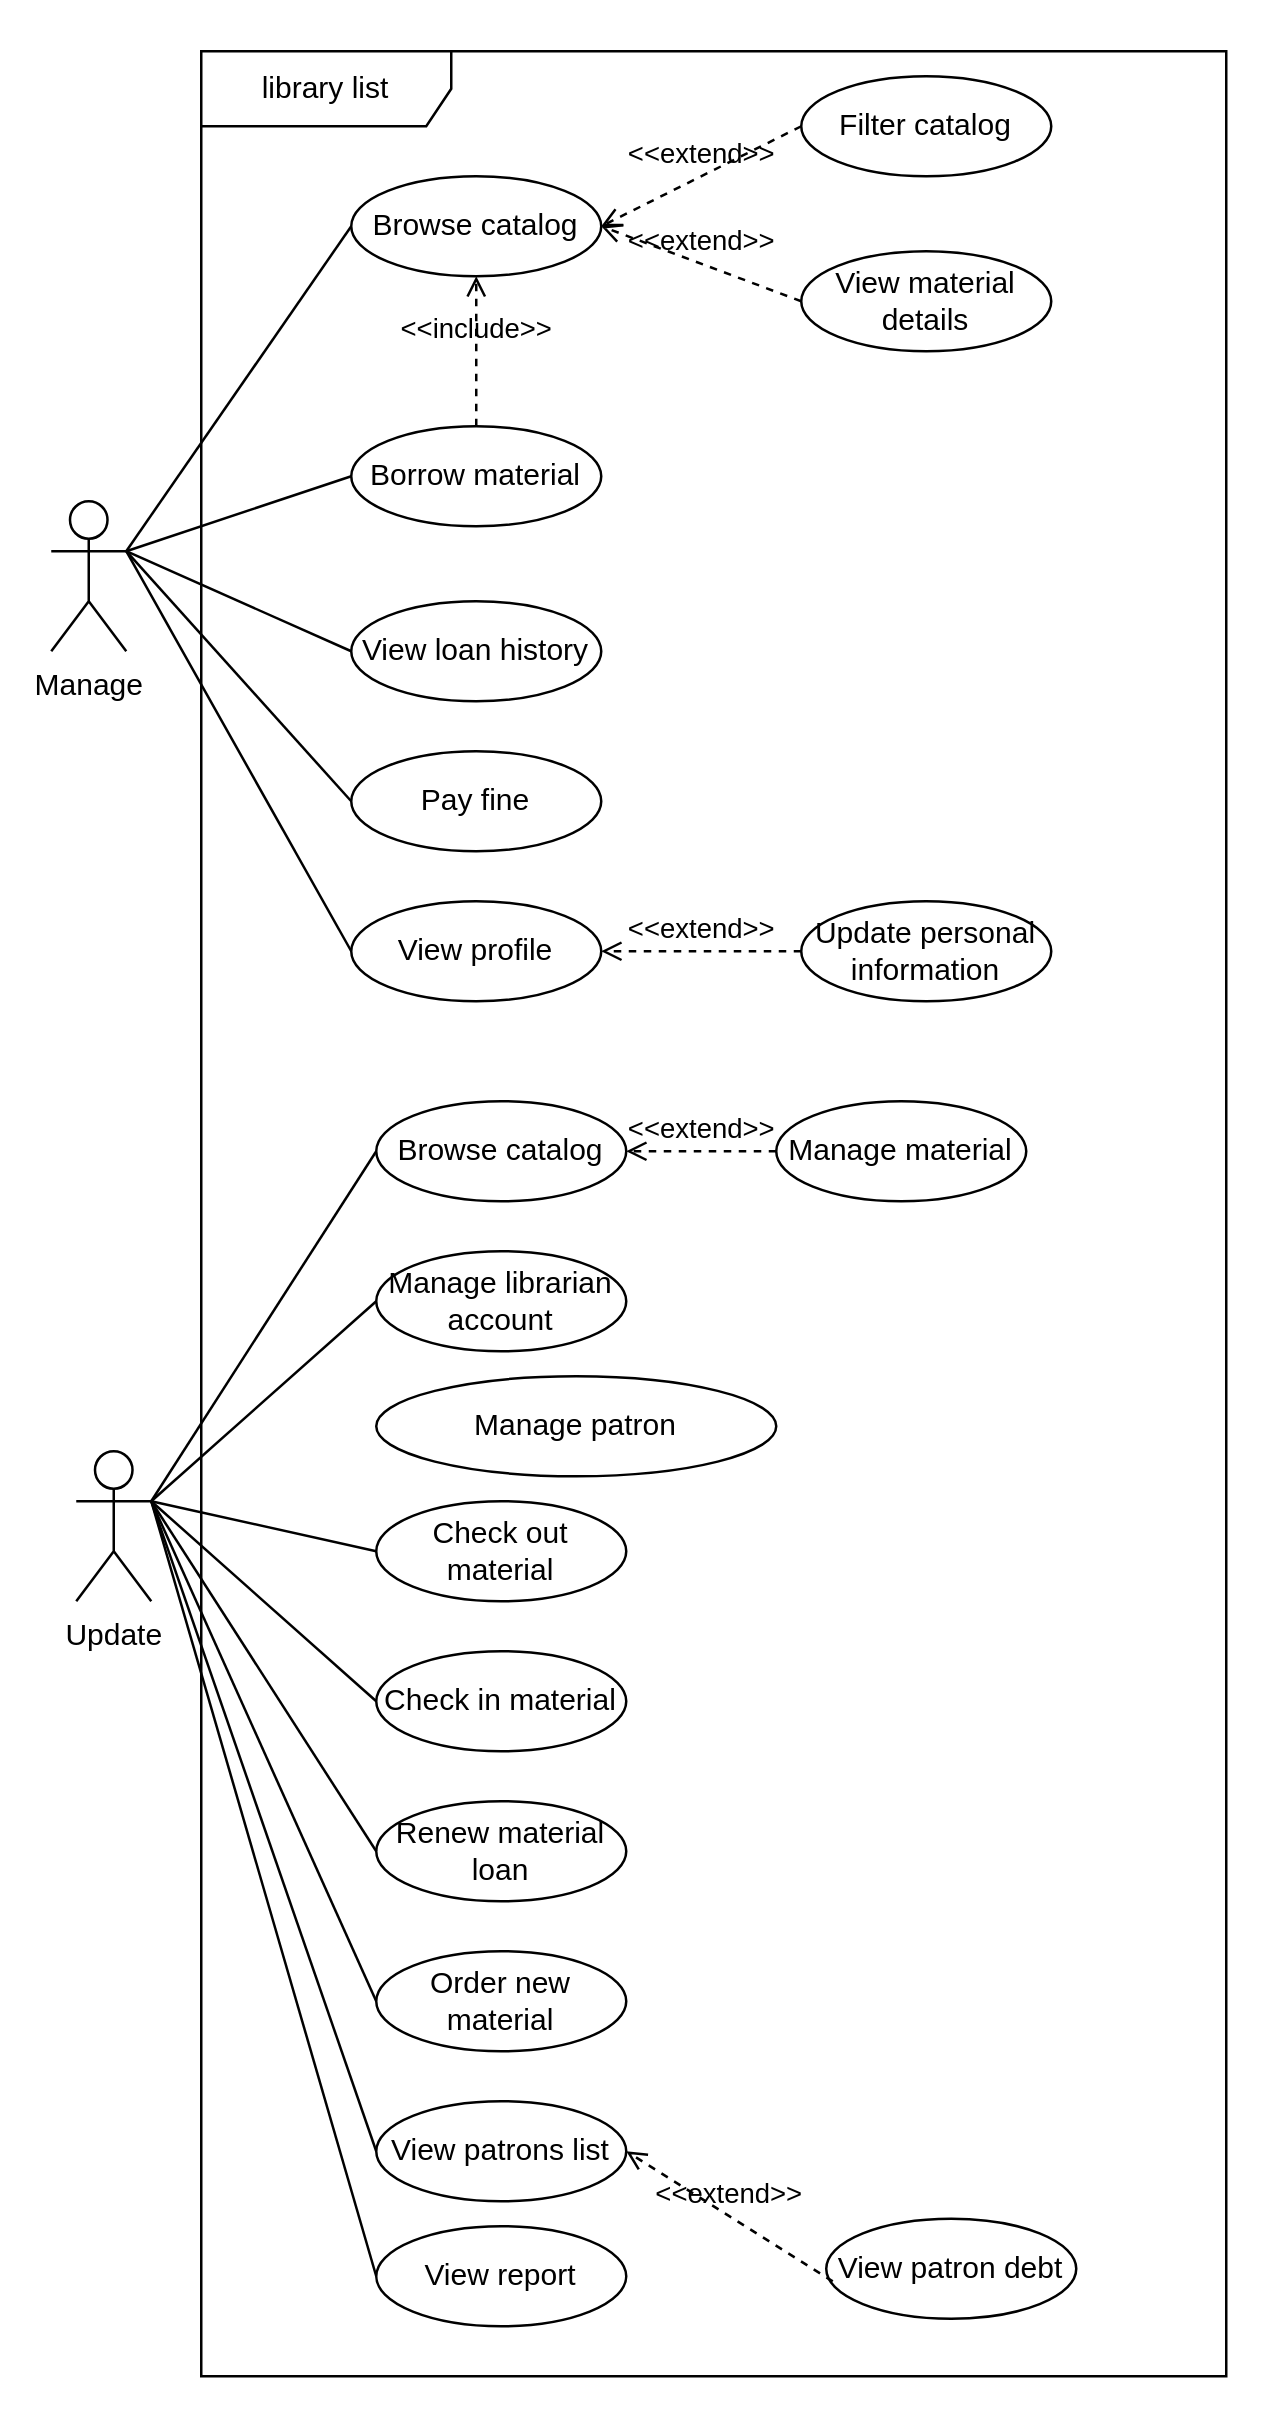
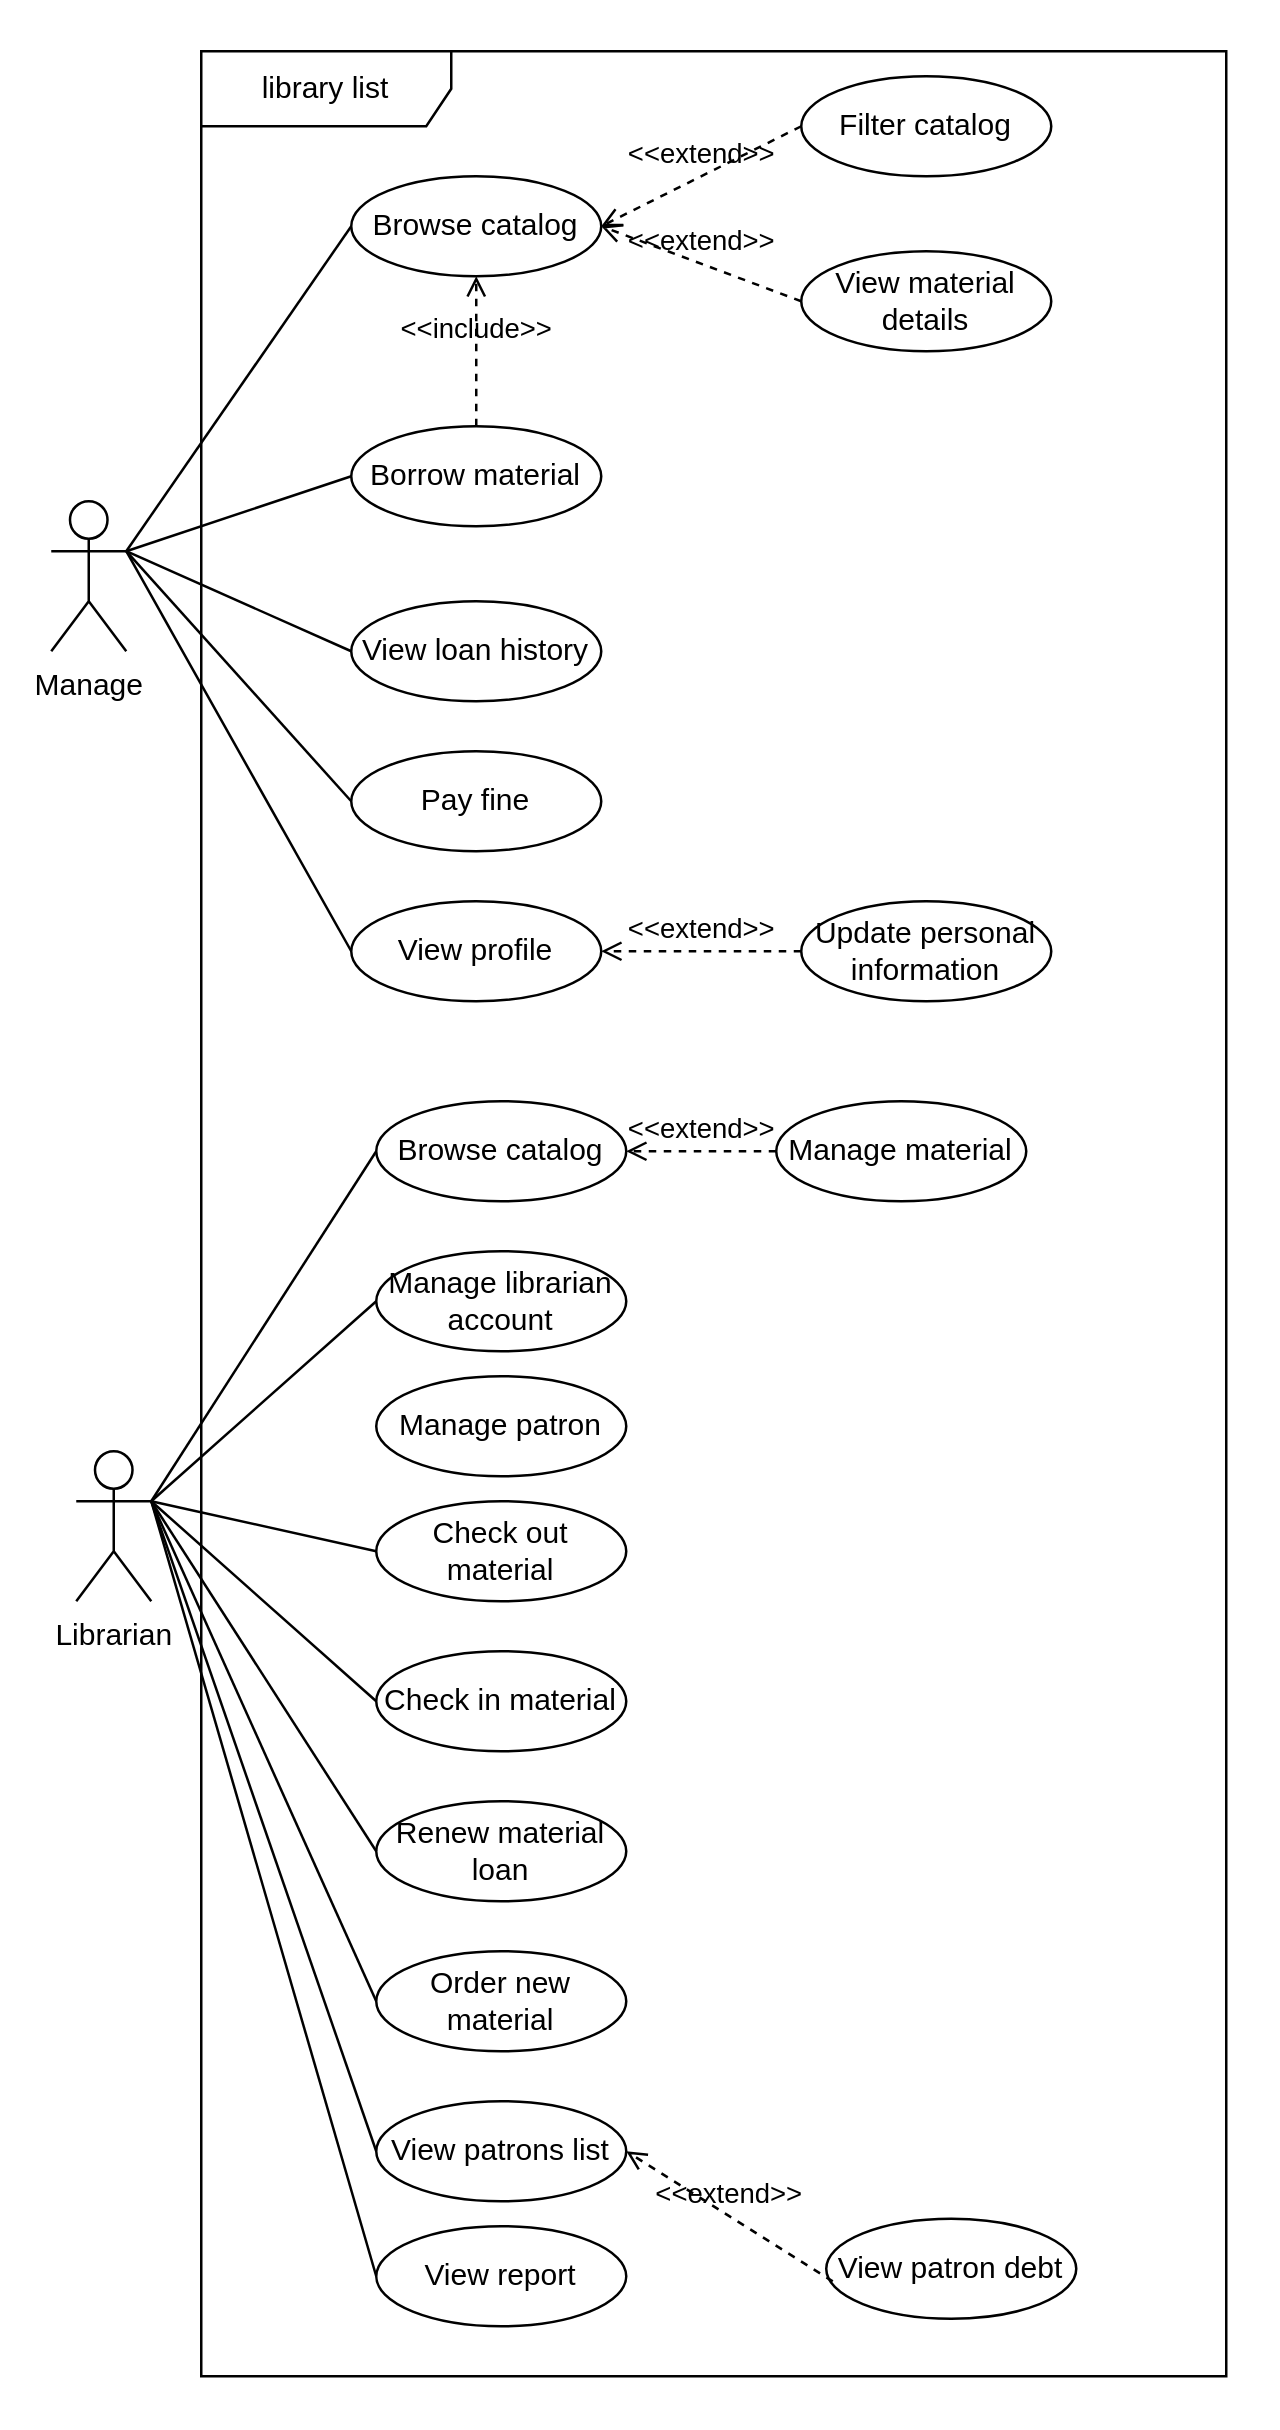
- <mxCell id="42" value="Manage patron" style="ellipse;whiteSpace=wrap;html=1;align=center;" parent="1" vertex="1"><mxGeometry x="150" y="550" width="160" height="40" as="geometry" /></mxCell>
+ <mxCell id="42" value="Manage patron" style="ellipse;whiteSpace=wrap;html=1;align=center;" parent="1" vertex="1"><mxGeometry x="150" y="550" width="100" height="40" as="geometry" /></mxCell>
- <mxCell id="25" value="Update" style="shape=umlActor;verticalLabelPosition=bottom;verticalAlign=top;html=1;" parent="1" vertex="1"><mxGeometry x="30" y="580" width="30" height="60" as="geometry" /></mxCell>
+ <mxCell id="25" value="Librarian" style="shape=umlActor;verticalLabelPosition=bottom;verticalAlign=top;html=1;" parent="1" vertex="1"><mxGeometry x="30" y="580" width="30" height="60" as="geometry" /></mxCell>
